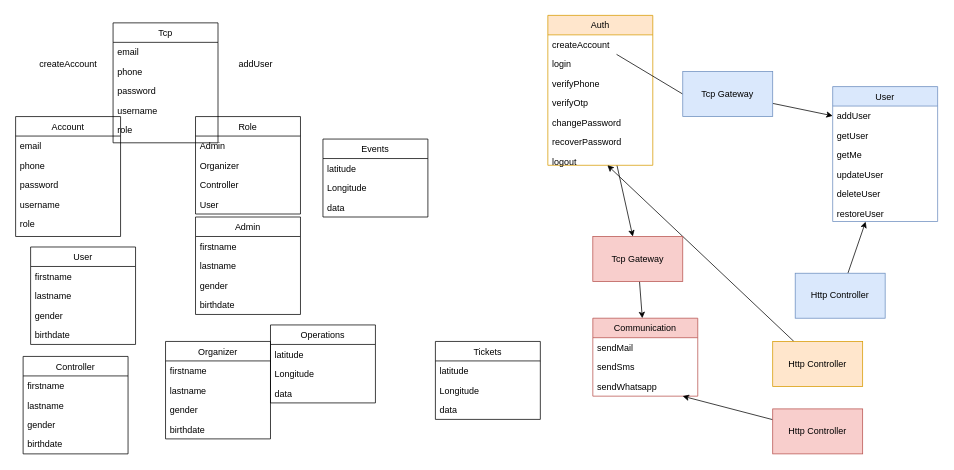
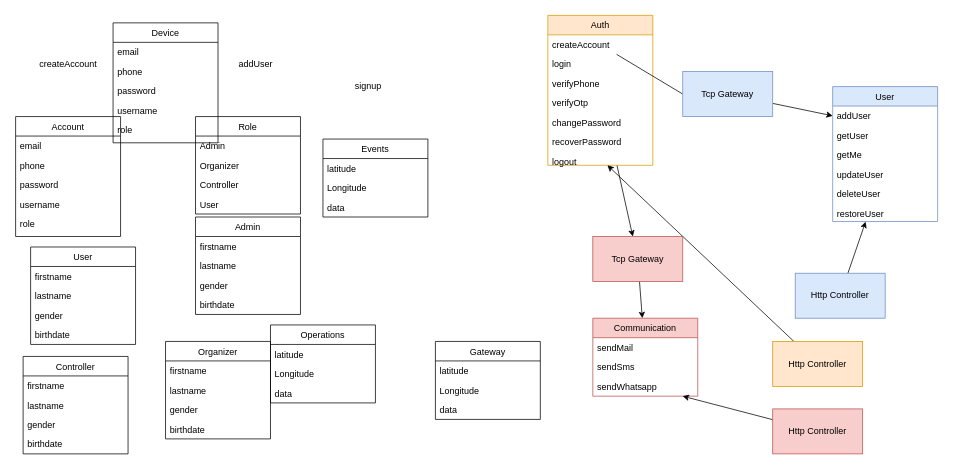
- <mxCell id="65" value="Tcp" style="swimlane;fontStyle=0;childLayout=stackLayout;horizontal=1;startSize=26;fillColor=none;horizontalStack=0;resizeParent=1;resizeParentMax=0;resizeLast=0;collapsible=1;marginBottom=0;" parent="1" vertex="1"><mxGeometry x="150" y="30" width="140" height="160" as="geometry" /></mxCell>
+ <mxCell id="65" value="Device" style="swimlane;fontStyle=0;childLayout=stackLayout;horizontal=1;startSize=26;fillColor=none;horizontalStack=0;resizeParent=1;resizeParentMax=0;resizeLast=0;collapsible=1;marginBottom=0;" parent="1" vertex="1"><mxGeometry x="150" y="30" width="140" height="160" as="geometry" /></mxCell>
+ <mxCell id="63" value="signup" style="text;html=1;align=center;verticalAlign=middle;resizable=0;points=[];autosize=1;strokeColor=none;fillColor=none;" parent="1" vertex="1"><mxGeometry x="460" y="100" width="60" height="30" as="geometry" /></mxCell>
- <mxCell id="17" value="Tickets" style="swimlane;fontStyle=0;childLayout=stackLayout;horizontal=1;startSize=26;fillColor=none;horizontalStack=0;resizeParent=1;resizeParentMax=0;resizeLast=0;collapsible=1;marginBottom=0;" parent="1" vertex="1"><mxGeometry x="580" y="455" width="140" height="104" as="geometry" /></mxCell>
+ <mxCell id="17" value="Gateway" style="swimlane;fontStyle=0;childLayout=stackLayout;horizontal=1;startSize=26;fillColor=none;horizontalStack=0;resizeParent=1;resizeParentMax=0;resizeLast=0;collapsible=1;marginBottom=0;" parent="1" vertex="1"><mxGeometry x="580" y="455" width="140" height="104" as="geometry" /></mxCell>
